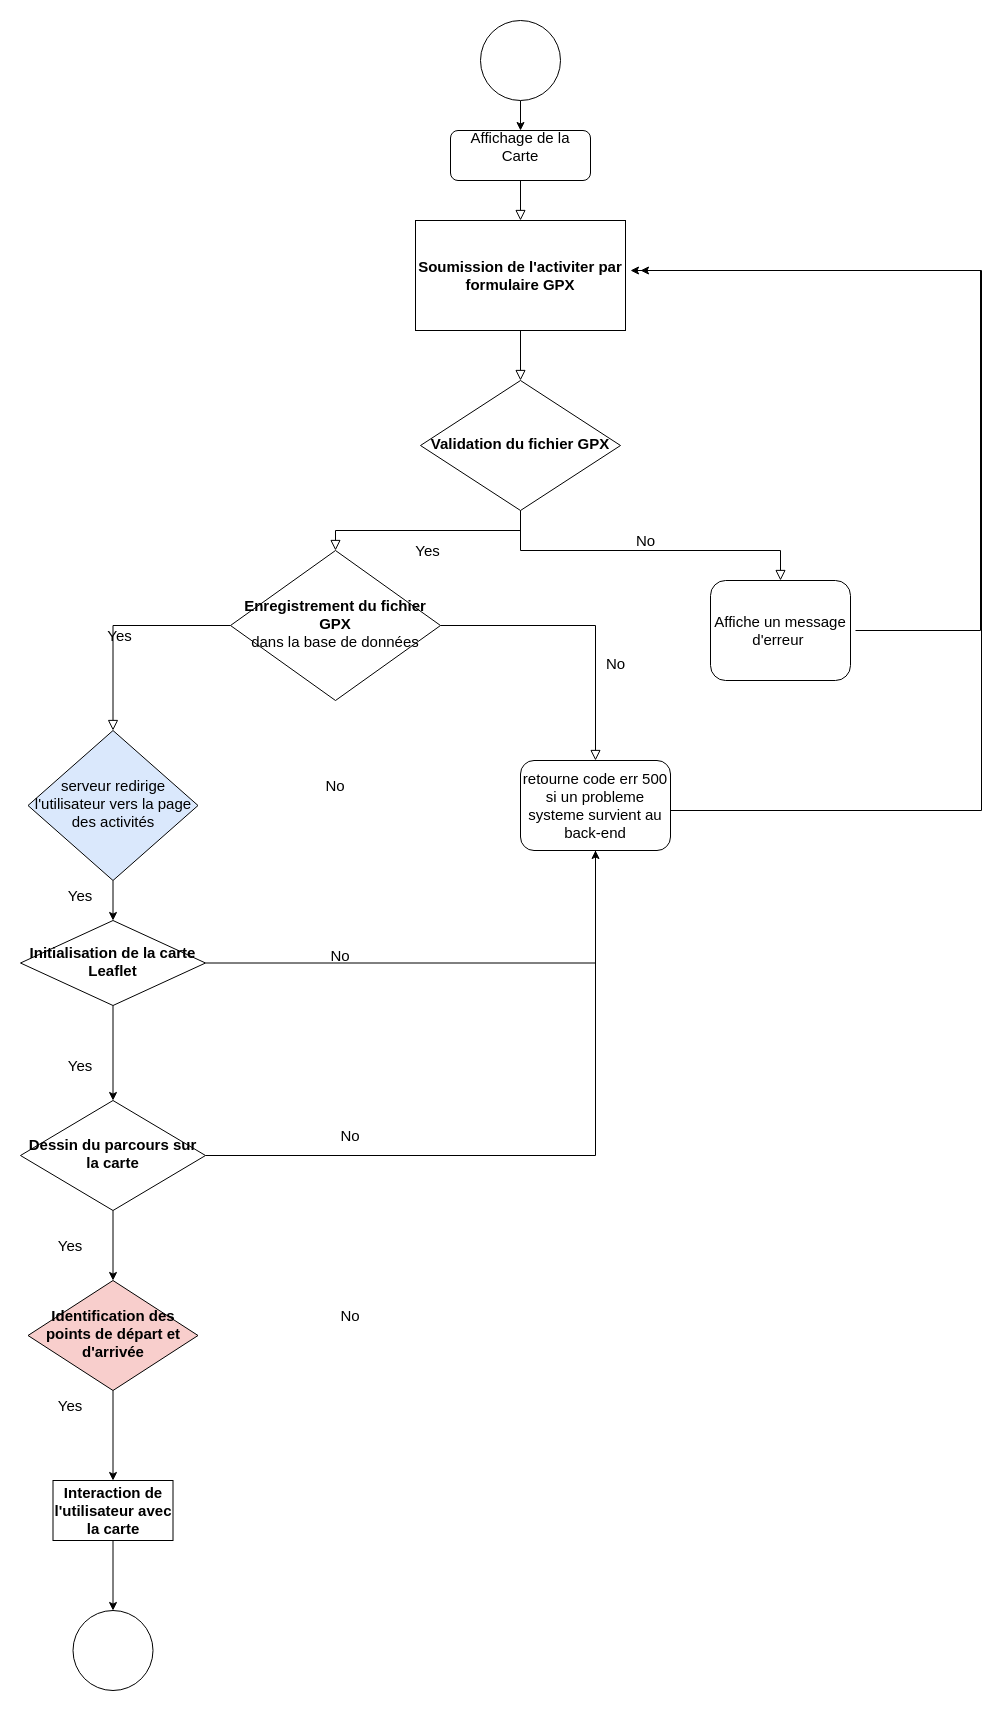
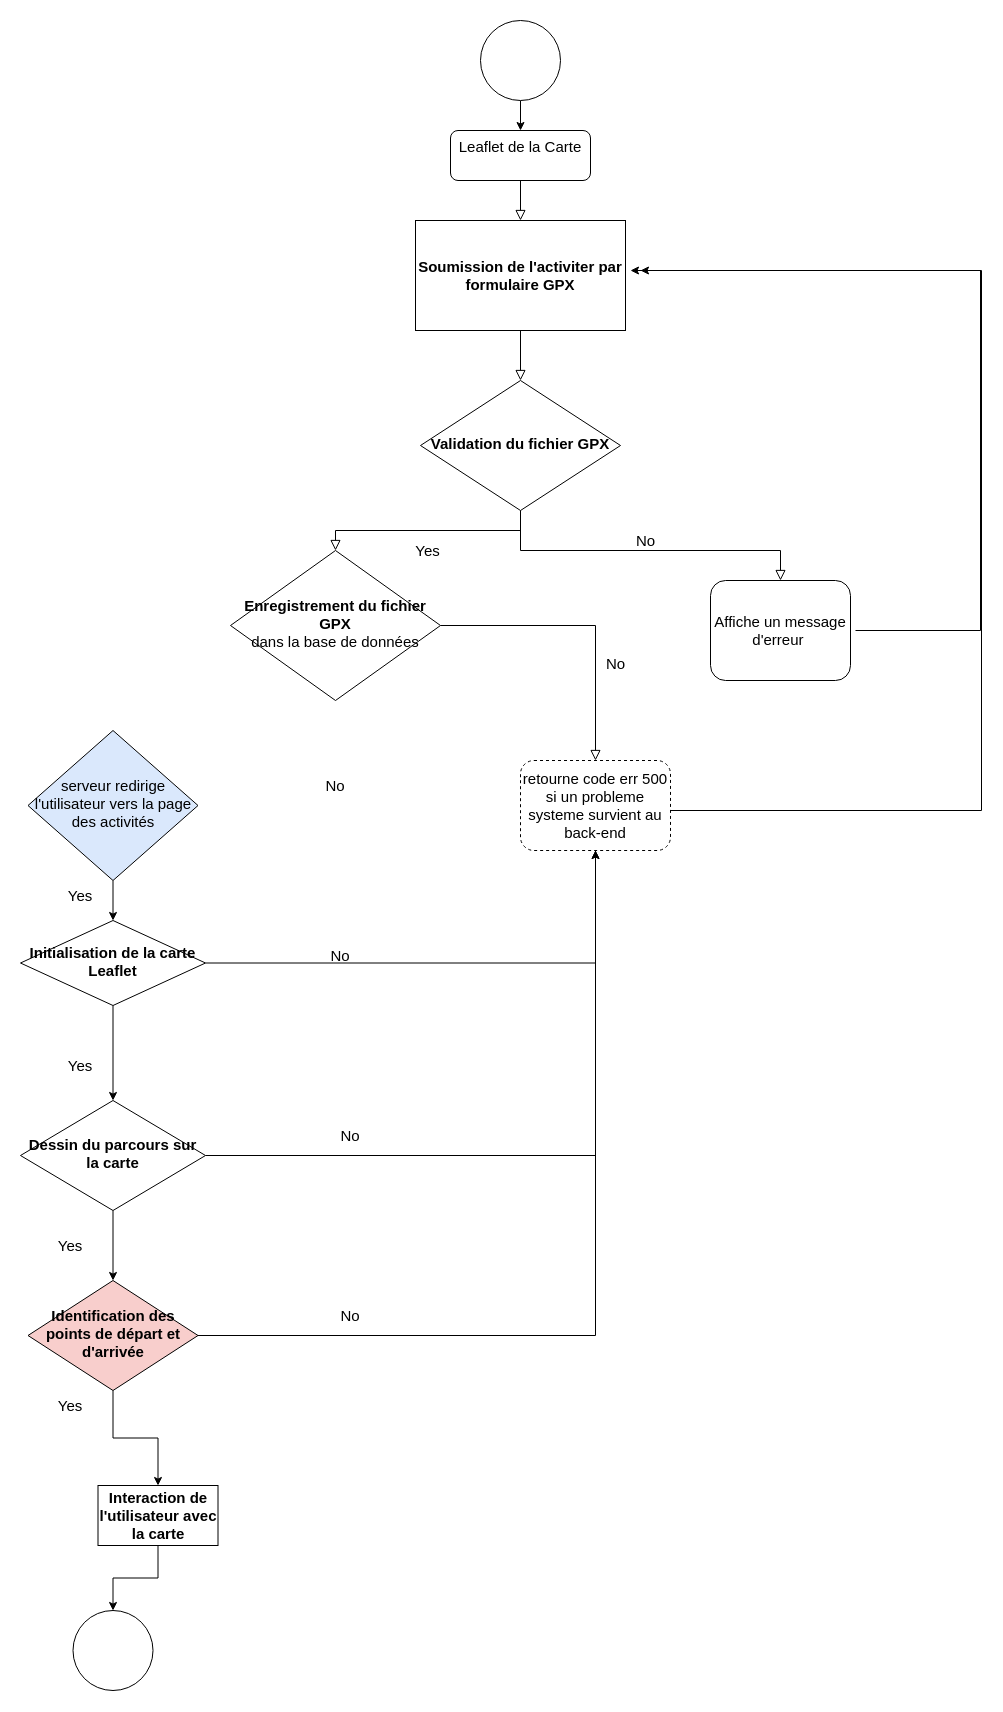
- <mxCell id="3" value="&lt;font style=&quot;font-size: 15px;&quot;&gt;Affichage de la Carte&lt;/font&gt;&lt;div style=&quot;font-size: 15px;&quot;&gt;&lt;font style=&quot;font-size: 15px;&quot;&gt;&lt;br style=&quot;font-size: 15px;&quot;&gt;&lt;/font&gt;&lt;/div&gt;" style="rounded=1;whiteSpace=wrap;html=1;fontSize=15;glass=0;strokeWidth=1;shadow=0;" parent="1" vertex="1"><mxGeometry x="450" y="130" width="140" height="50" as="geometry" /></mxCell>
+ <mxCell id="3" value="&lt;font style=&quot;font-size: 15px;&quot;&gt;Leaflet de la Carte&lt;/font&gt;&lt;div style=&quot;font-size: 15px;&quot;&gt;&lt;font style=&quot;font-size: 15px;&quot;&gt;&lt;br style=&quot;font-size: 15px;&quot;&gt;&lt;/font&gt;&lt;/div&gt;" style="rounded=1;whiteSpace=wrap;html=1;fontSize=15;glass=0;strokeWidth=1;shadow=0;" parent="1" vertex="1"><mxGeometry x="450" y="130" width="140" height="50" as="geometry" /></mxCell>
- <mxCell id="11" value="Yes" style="edgeStyle=orthogonalEdgeStyle;rounded=0;html=1;jettySize=auto;orthogonalLoop=1;fontSize=15;endArrow=block;endFill=0;endSize=8;strokeWidth=1;shadow=0;labelBackgroundColor=none;" parent="1" source="12" target="23" edge="1"><mxGeometry y="10" relative="1" as="geometry"><mxPoint as="offset" /><mxPoint x="115" y="750" as="targetPoint" /></mxGeometry></mxCell>
- <mxCell id="14" value="&lt;font style=&quot;font-size: 15px;&quot;&gt;retourne code err 500&lt;br style=&quot;font-size: 15px;&quot;&gt;si un probleme systeme survient au back-end&lt;/font&gt;" style="rounded=1;whiteSpace=wrap;html=1;fontSize=15;glass=0;strokeWidth=1;shadow=0;" parent="1" vertex="1"><mxGeometry x="520" y="760" width="150" height="90" as="geometry" /></mxCell>
+ <mxCell id="14" value="&lt;font style=&quot;font-size: 15px;&quot;&gt;retourne code err 500&lt;br style=&quot;font-size: 15px;&quot;&gt;si un probleme systeme survient au back-end&lt;/font&gt;" style="rounded=1;whiteSpace=wrap;html=1;fontSize=15;glass=0;strokeWidth=1;shadow=0;dashed=1;" parent="1" vertex="1"><mxGeometry x="520" y="760" width="150" height="90" as="geometry" /></mxCell>
+ <mxCell id="27" style="edgeStyle=orthogonalEdgeStyle;rounded=0;orthogonalLoop=1;jettySize=auto;html=1;fontSize=15;" parent="1" source="29" target="14" edge="1"><mxGeometry relative="1" as="geometry" /></mxCell>
- <mxCell id="18" value="&lt;strong style=&quot;font-size: 15px;&quot;&gt;Interaction de l'utilisateur avec la carte&lt;/strong&gt;" style="rounded=0;whiteSpace=wrap;html=1;fontSize=15;" parent="1" vertex="1"><mxGeometry x="52.5" y="1480" width="120" height="60" as="geometry" /></mxCell>
+ <mxCell id="18" value="&lt;strong style=&quot;font-size: 15px;&quot;&gt;Interaction de l'utilisateur avec la carte&lt;/strong&gt;" style="rounded=0;whiteSpace=wrap;html=1;fontSize=15;" parent="1" vertex="1"><mxGeometry x="97.5" y="1485" width="120" height="60" as="geometry" /></mxCell>
